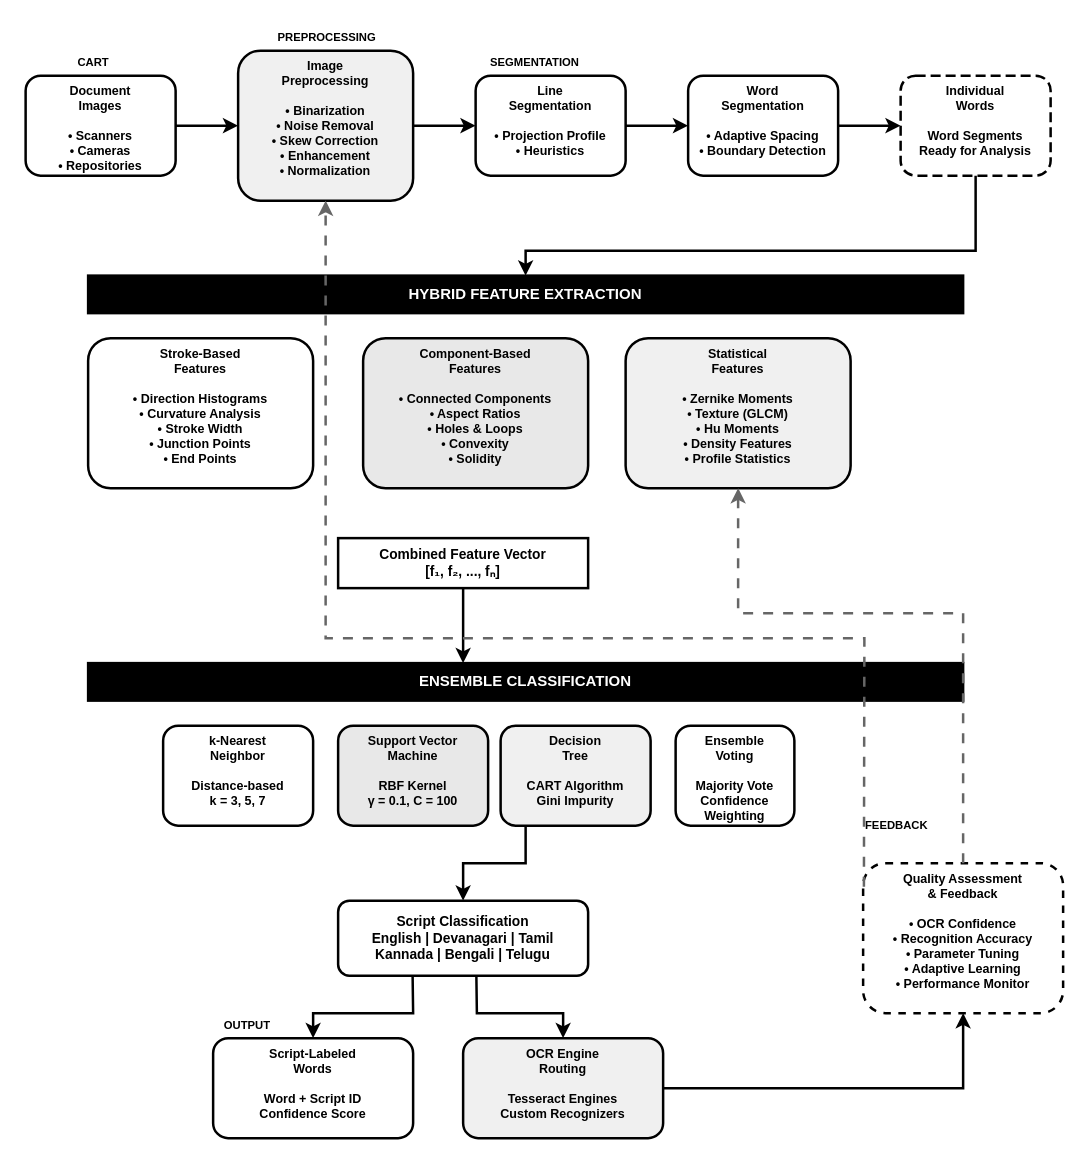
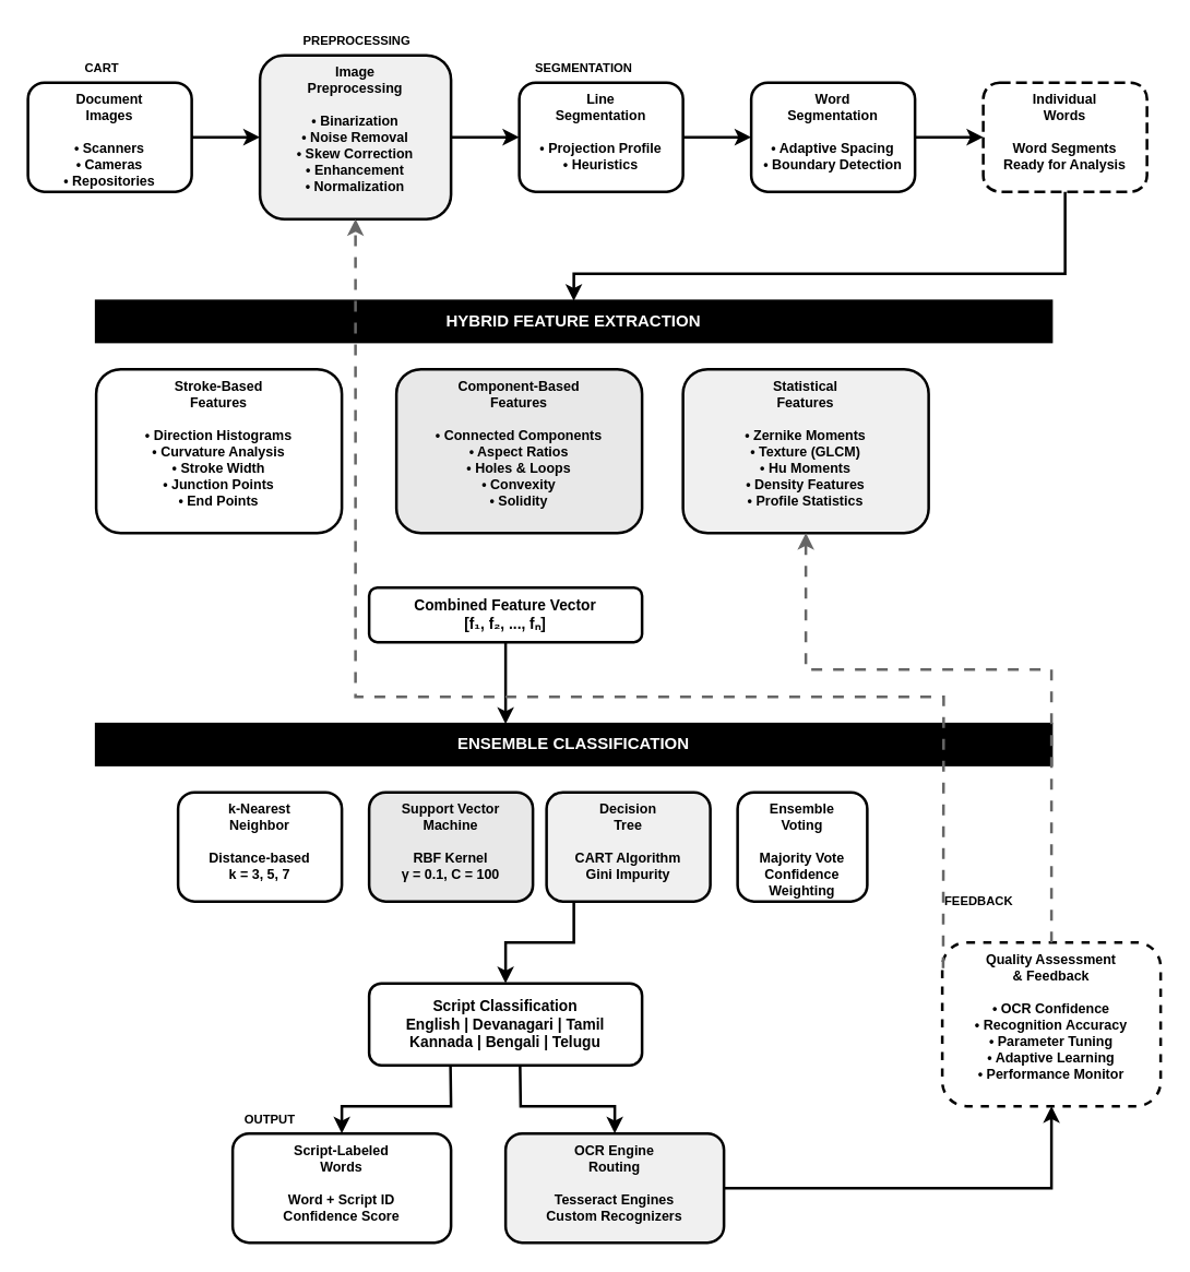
- <mxCell id="14" value="Combined Feature Vector&#10;[f₁, f₂, ..., fₙ]" style="whiteSpace=wrap;html=1;strokeColor=#000000;strokeWidth=2;fillColor=#FFFFFF;fontFamily=Arial;fontSize=11;align=center;verticalAlign=middle;fontStyle=1;rounded=0;" parent="1" vertex="1"><mxGeometry x="270" y="430" width="200" height="40" as="geometry" /></mxCell>
+ <mxCell id="14" value="Combined Feature Vector&#10;[f₁, f₂, ..., fₙ]" style="rounded=1;whiteSpace=wrap;html=1;strokeColor=#000000;strokeWidth=2;fillColor=#FFFFFF;fontFamily=Arial;fontSize=11;align=center;verticalAlign=middle;fontStyle=1" parent="1" vertex="1"><mxGeometry x="270" y="430" width="200" height="40" as="geometry" /></mxCell>
